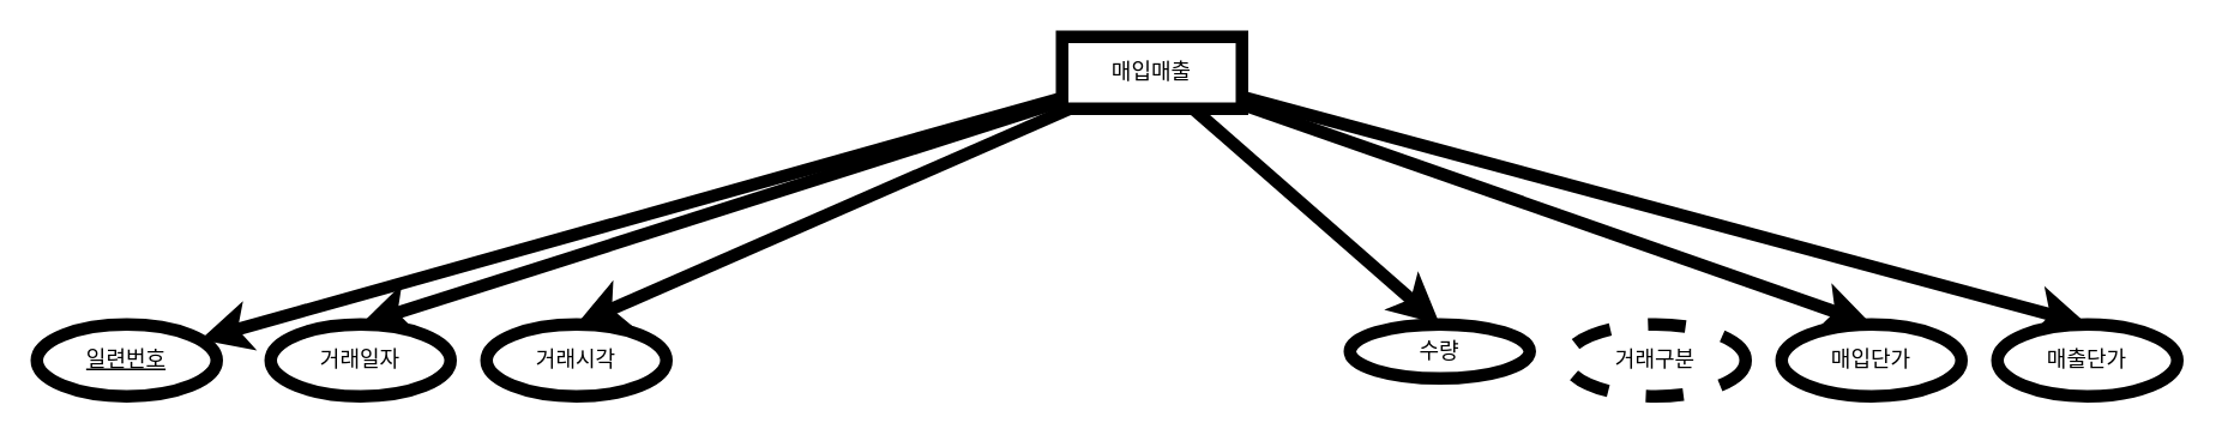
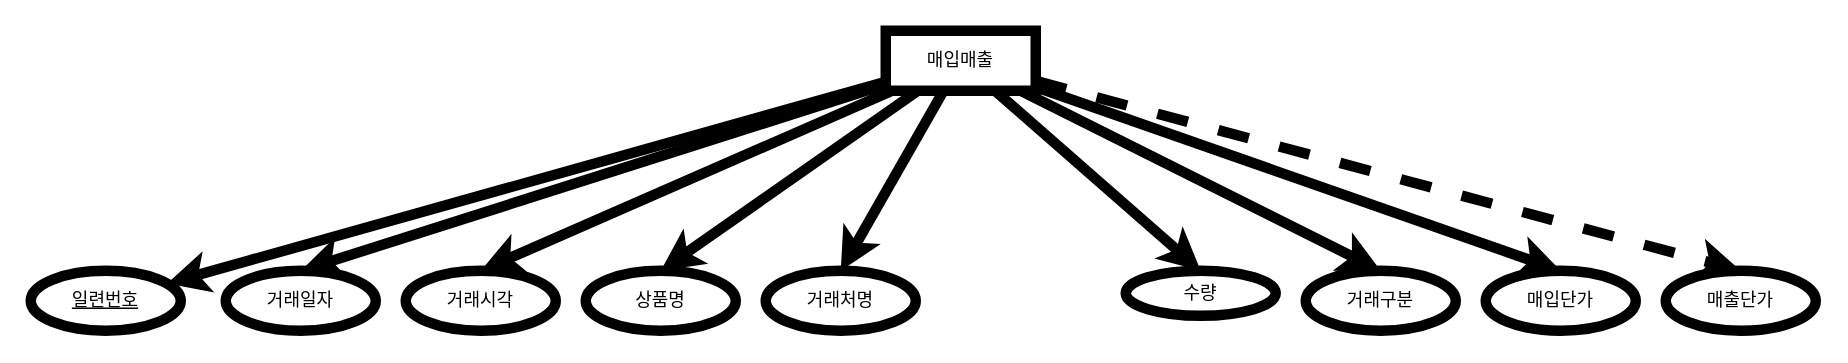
- <mxCell id="10" style="rounded=0;orthogonalLoop=1;jettySize=auto;html=1;entryX=0.5;entryY=0;entryDx=0;entryDy=0;strokeWidth=7;strokeColor=#000000;" parent="1" source="11" target="20" edge="1"><mxGeometry relative="1" as="geometry" /></mxCell>
+ <mxCell id="10" style="rounded=0;orthogonalLoop=1;jettySize=auto;html=1;entryX=0.5;entryY=0;entryDx=0;entryDy=0;strokeWidth=7;strokeColor=#000000;dashed=1;" parent="1" source="11" target="20" edge="1"><mxGeometry relative="1" as="geometry" /></mxCell>
+ <mxCell id="6" style="rounded=0;orthogonalLoop=1;jettySize=auto;html=1;entryX=0.5;entryY=0;entryDx=0;entryDy=0;strokeWidth=7;strokeColor=#000000;" parent="1" source="11" target="16" edge="1"><mxGeometry relative="1" as="geometry" /></mxCell>
+ <mxCell id="5" style="rounded=0;orthogonalLoop=1;jettySize=auto;html=1;entryX=0.5;entryY=0;entryDx=0;entryDy=0;strokeWidth=7;strokeColor=#000000;" parent="1" source="11" target="15" edge="1"><mxGeometry relative="1" as="geometry" /></mxCell>
+ <mxCell id="7" style="rounded=0;orthogonalLoop=1;jettySize=auto;html=1;entryX=0.5;entryY=0;entryDx=0;entryDy=0;strokeWidth=7;strokeColor=#000000;" parent="1" source="11" target="17" edge="1"><mxGeometry relative="1" as="geometry" /></mxCell>
+ <mxCell id="15" value="상품명" style="ellipse;whiteSpace=wrap;html=1;align=center;strokeWidth=7;strokeColor=#000000;" parent="1" vertex="1"><mxGeometry x="390" y="180" width="100" height="40" as="geometry" /></mxCell>
+ <mxCell id="16" value="거래처명" style="ellipse;whiteSpace=wrap;html=1;align=center;strokeWidth=7;strokeColor=#000000;" parent="1" vertex="1"><mxGeometry x="510" y="180" width="100" height="40" as="geometry" /></mxCell>
- <mxCell id="17" value="거래구분" style="ellipse;whiteSpace=wrap;html=1;align=center;strokeWidth=7;strokeColor=#000000;dashed=1;" parent="1" vertex="1"><mxGeometry x="870" y="180" width="100" height="40" as="geometry" /></mxCell>
+ <mxCell id="17" value="거래구분" style="ellipse;whiteSpace=wrap;html=1;align=center;strokeWidth=7;strokeColor=#000000;" parent="1" vertex="1"><mxGeometry x="870" y="180" width="100" height="40" as="geometry" /></mxCell>
